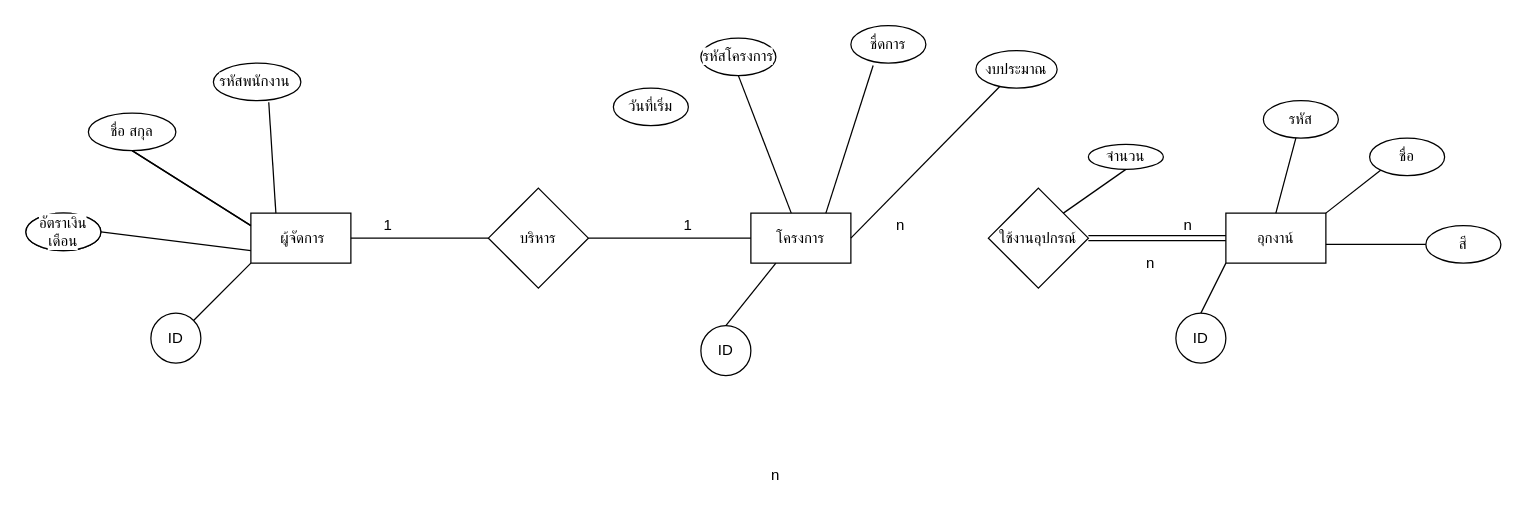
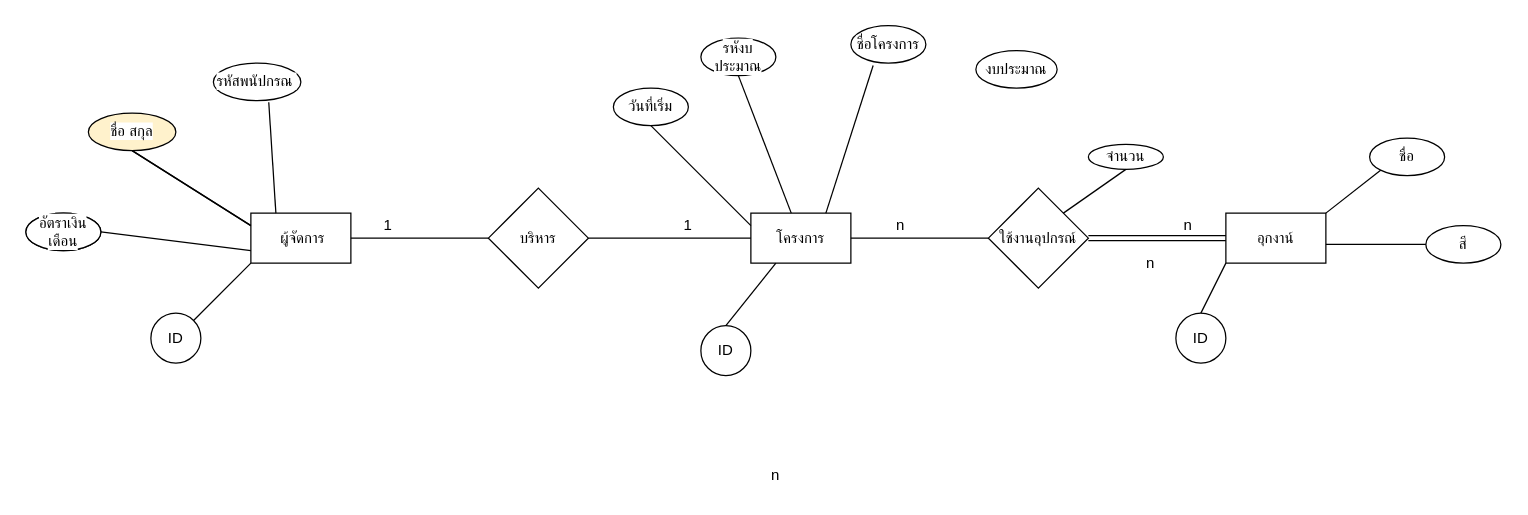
- <mxCell id="10" value="&lt;span style=&quot;white-space: pre-wrap ; background-color: rgb(255 , 255 , 255)&quot;&gt;ชื่ดการ&lt;/span&gt;" style="ellipse;whiteSpace=wrap;html=1;" vertex="1" parent="1"><mxGeometry x="680" y="20" width="60" height="30" as="geometry" /></mxCell>
+ <mxCell id="10" value="&lt;span style=&quot;white-space: pre-wrap ; background-color: rgb(255 , 255 , 255)&quot;&gt;ชื่อโครงการ&lt;/span&gt;" style="ellipse;whiteSpace=wrap;html=1;" vertex="1" parent="1"><mxGeometry x="680" y="20" width="60" height="30" as="geometry" /></mxCell>
- <mxCell id="11" value="&lt;span style=&quot;white-space: pre-wrap ; background-color: rgb(255 , 255 , 255)&quot;&gt;รหัสโครงการ&lt;/span&gt;" style="ellipse;whiteSpace=wrap;html=1;" vertex="1" parent="1"><mxGeometry x="560" y="30" width="60" height="30" as="geometry" /></mxCell>
+ <mxCell id="11" value="&lt;span style=&quot;white-space: pre-wrap ; background-color: rgb(255 , 255 , 255)&quot;&gt;รหังบประมาณ&lt;/span&gt;" style="ellipse;whiteSpace=wrap;html=1;" vertex="1" parent="1"><mxGeometry x="560" y="30" width="60" height="30" as="geometry" /></mxCell>
- <mxCell id="4" value="&lt;span id=&quot;docs-internal-guid-73163db8-7fff-3538-0021-fb894729f7e0&quot;&gt;&lt;span style=&quot;background-color: rgb(255 , 255 , 255) ; vertical-align: baseline ; white-space: pre-wrap&quot;&gt;&lt;font style=&quot;font-size: 12px&quot;&gt;รหัสพนักงาน &lt;/font&gt;&lt;/span&gt;&lt;/span&gt;" style="ellipse;whiteSpace=wrap;html=1;" vertex="1" parent="1"><mxGeometry x="170" y="50" width="70" height="30" as="geometry" /></mxCell>
+ <mxCell id="4" value="&lt;span id=&quot;docs-internal-guid-73163db8-7fff-3538-0021-fb894729f7e0&quot;&gt;&lt;span style=&quot;background-color: rgb(255 , 255 , 255) ; vertical-align: baseline ; white-space: pre-wrap&quot;&gt;&lt;font style=&quot;font-size: 12px&quot;&gt;รหัสพนัปกรณ &lt;/font&gt;&lt;/span&gt;&lt;/span&gt;" style="ellipse;whiteSpace=wrap;html=1;" vertex="1" parent="1"><mxGeometry x="170" y="50" width="70" height="30" as="geometry" /></mxCell>
- <mxCell id="15" value="รหัส" style="ellipse;whiteSpace=wrap;html=1;" vertex="1" parent="1"><mxGeometry x="1010" y="80" width="60" height="30" as="geometry" /></mxCell>
- <mxCell id="5" value="&lt;span id=&quot;docs-internal-guid-876c4ce8-7fff-a8e9-d819-f1796f3114b8&quot;&gt;&lt;span style=&quot;background-color: rgb(255 , 255 , 255) ; vertical-align: baseline ; white-space: pre-wrap&quot;&gt;&lt;font style=&quot;font-size: 12px&quot;&gt;ชื่อ สกุล&lt;/font&gt;&lt;/span&gt;&lt;/span&gt;" style="ellipse;whiteSpace=wrap;html=1;" vertex="1" parent="1"><mxGeometry x="70" y="90" width="70" height="30" as="geometry" /></mxCell>
+ <mxCell id="5" value="&lt;span id=&quot;docs-internal-guid-876c4ce8-7fff-a8e9-d819-f1796f3114b8&quot;&gt;&lt;span style=&quot;background-color: rgb(255 , 255 , 255) ; vertical-align: baseline ; white-space: pre-wrap&quot;&gt;&lt;font style=&quot;font-size: 12px&quot;&gt;ชื่อ สกุล&lt;/font&gt;&lt;/span&gt;&lt;/span&gt;" style="ellipse;whiteSpace=wrap;html=1;fillColor=#fff2cc;" vertex="1" parent="1"><mxGeometry x="70" y="90" width="70" height="30" as="geometry" /></mxCell>
- <mxCell id="44" value="" style="endArrow=none;html=1;exitX=1;exitY=0.5;exitDx=0;exitDy=0;" edge="1" parent="1" source="3" target="12"><mxGeometry width="50" height="50" relative="1" as="geometry"><mxPoint x="710" y="260" as="sourcePoint" /><mxPoint x="760" y="210" as="targetPoint" /></mxGeometry></mxCell>
+ <mxCell id="44" value="" style="endArrow=none;html=1;exitX=1;exitY=0.5;exitDx=0;exitDy=0;entryX=0;entryY=0.5;entryDx=0;entryDy=0;" edge="1" parent="1" source="3" target="34"><mxGeometry width="50" height="50" relative="1" as="geometry"><mxPoint x="710" y="260" as="sourcePoint" /><mxPoint x="760" y="210" as="targetPoint" /></mxGeometry></mxCell>
+ <mxCell id="23" value="" style="endArrow=none;html=1;entryX=0.5;entryY=1;entryDx=0;entryDy=0;exitX=0;exitY=0.25;exitDx=0;exitDy=0;" edge="1" parent="1" source="3" target="9"><mxGeometry width="50" height="50" relative="1" as="geometry"><mxPoint x="450" y="220" as="sourcePoint" /><mxPoint x="444.31" y="131.35" as="targetPoint" /></mxGeometry></mxCell>
- <mxCell id="28" value="" style="endArrow=none;html=1;exitX=0.5;exitY=0;exitDx=0;exitDy=0;" edge="1" parent="1" source="13" target="15"><mxGeometry width="50" height="50" relative="1" as="geometry"><mxPoint x="640" y="280" as="sourcePoint" /><mxPoint x="634.31" y="191.35" as="targetPoint" /></mxGeometry></mxCell>
